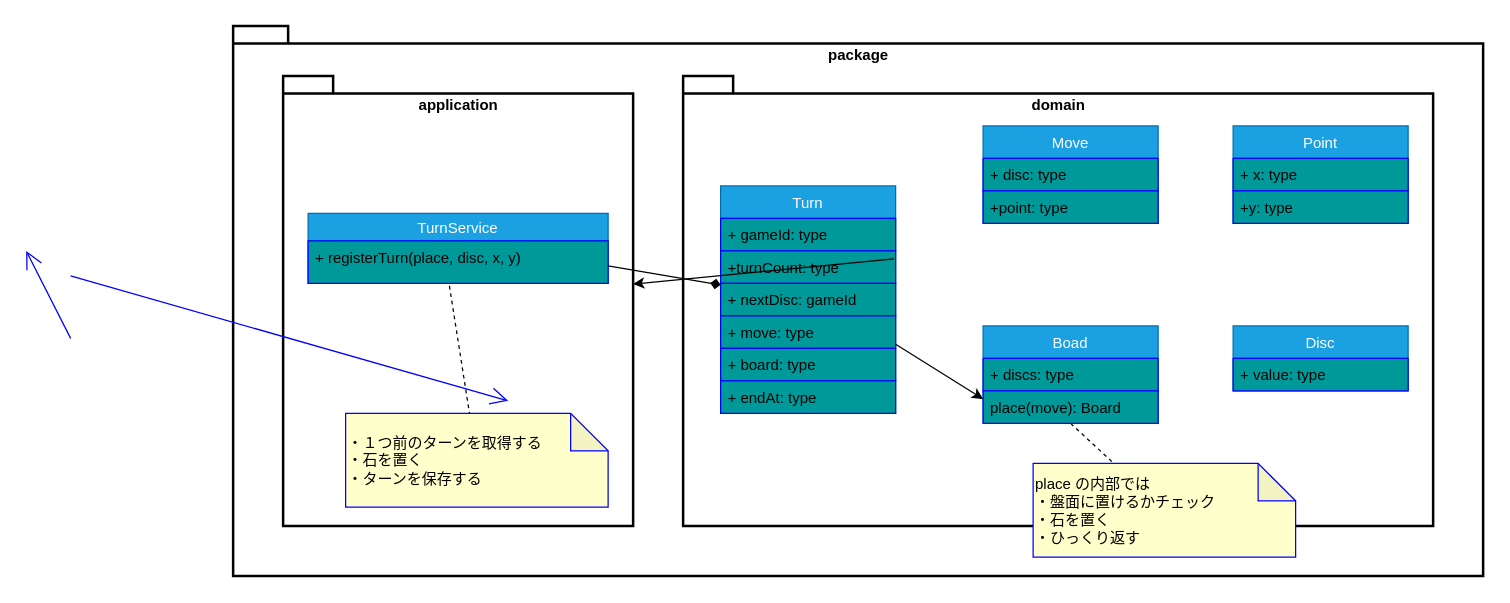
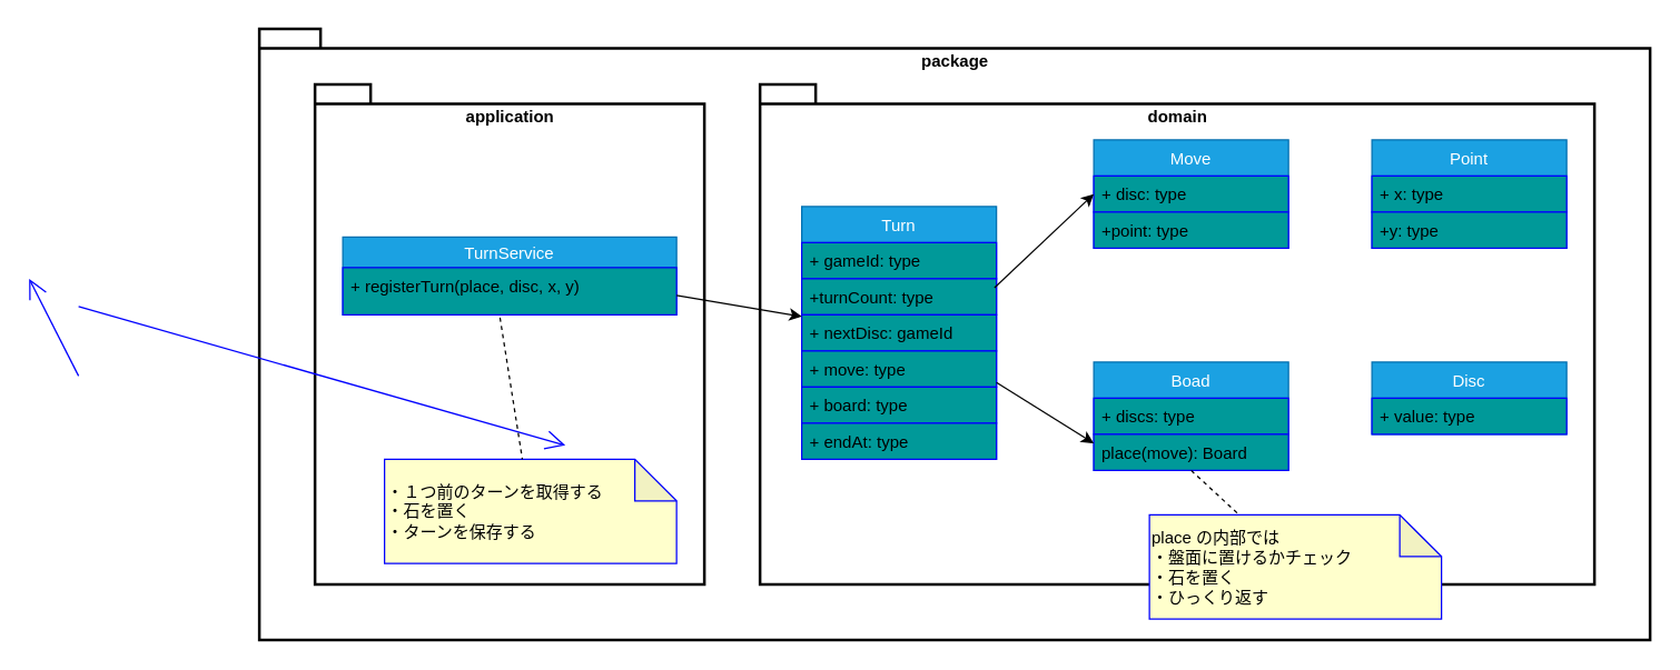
- <mxCell id="31" value="" style="endArrow=classic;html=1;strokeColor=#000000;fontColor=#000000;exitX=0.99;exitY=0.248;exitDx=0;exitDy=0;exitPerimeter=0;" edge="1" parent="1" source="9" target="4"><mxGeometry width="50" height="50" relative="1" as="geometry"><mxPoint x="736" y="200" as="sourcePoint" /><mxPoint x="786" y="150" as="targetPoint" /></mxGeometry></mxCell>
+ <mxCell id="31" value="" style="endArrow=classic;html=1;strokeColor=#000000;fontColor=#000000;exitX=0.99;exitY=0.248;exitDx=0;exitDy=0;exitPerimeter=0;entryX=0;entryY=0.5;entryDx=0;entryDy=0;" edge="1" parent="1" source="9" target="17"><mxGeometry width="50" height="50" relative="1" as="geometry"><mxPoint x="736" y="200" as="sourcePoint" /><mxPoint x="786" y="150" as="targetPoint" /></mxGeometry></mxCell>
- <mxCell id="33" value="" style="endArrow=diamond;html=1;strokeColor=#000000;fontColor=#000000;exitX=1;exitY=0.75;exitDx=0;exitDy=0;" edge="1" parent="1" source="14" target="10"><mxGeometry width="50" height="50" relative="1" as="geometry"><mxPoint x="516" y="238" as="sourcePoint" /><mxPoint x="566" y="188" as="targetPoint" /></mxGeometry></mxCell>
+ <mxCell id="33" value="" style="endArrow=classic;html=1;strokeColor=#000000;fontColor=#000000;exitX=1;exitY=0.75;exitDx=0;exitDy=0;" edge="1" parent="1" source="14" target="10"><mxGeometry width="50" height="50" relative="1" as="geometry"><mxPoint x="516" y="238" as="sourcePoint" /><mxPoint x="566" y="188" as="targetPoint" /></mxGeometry></mxCell>
